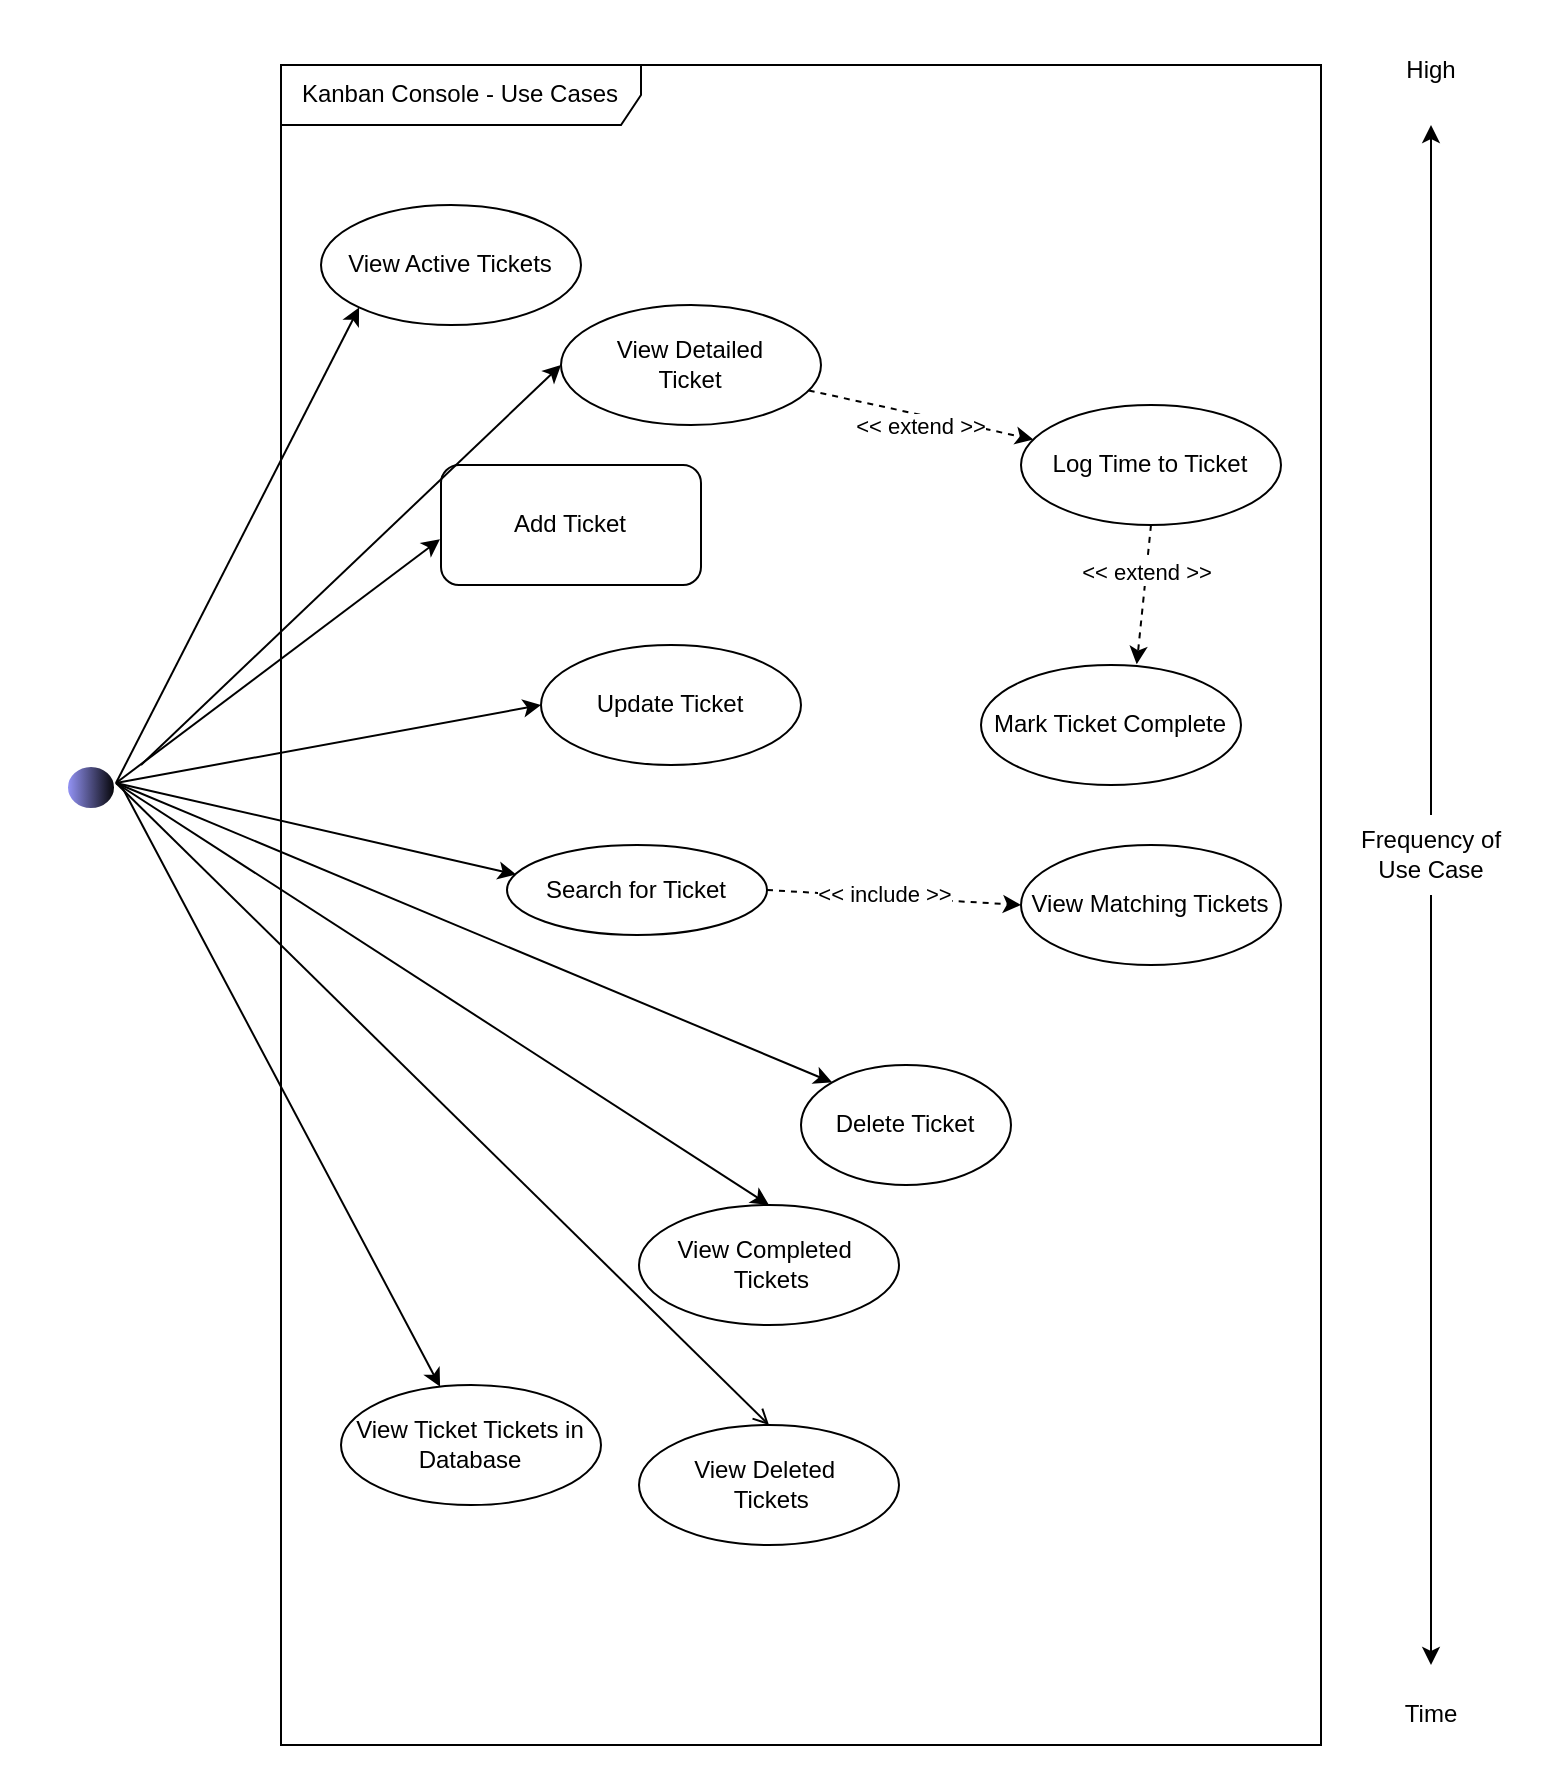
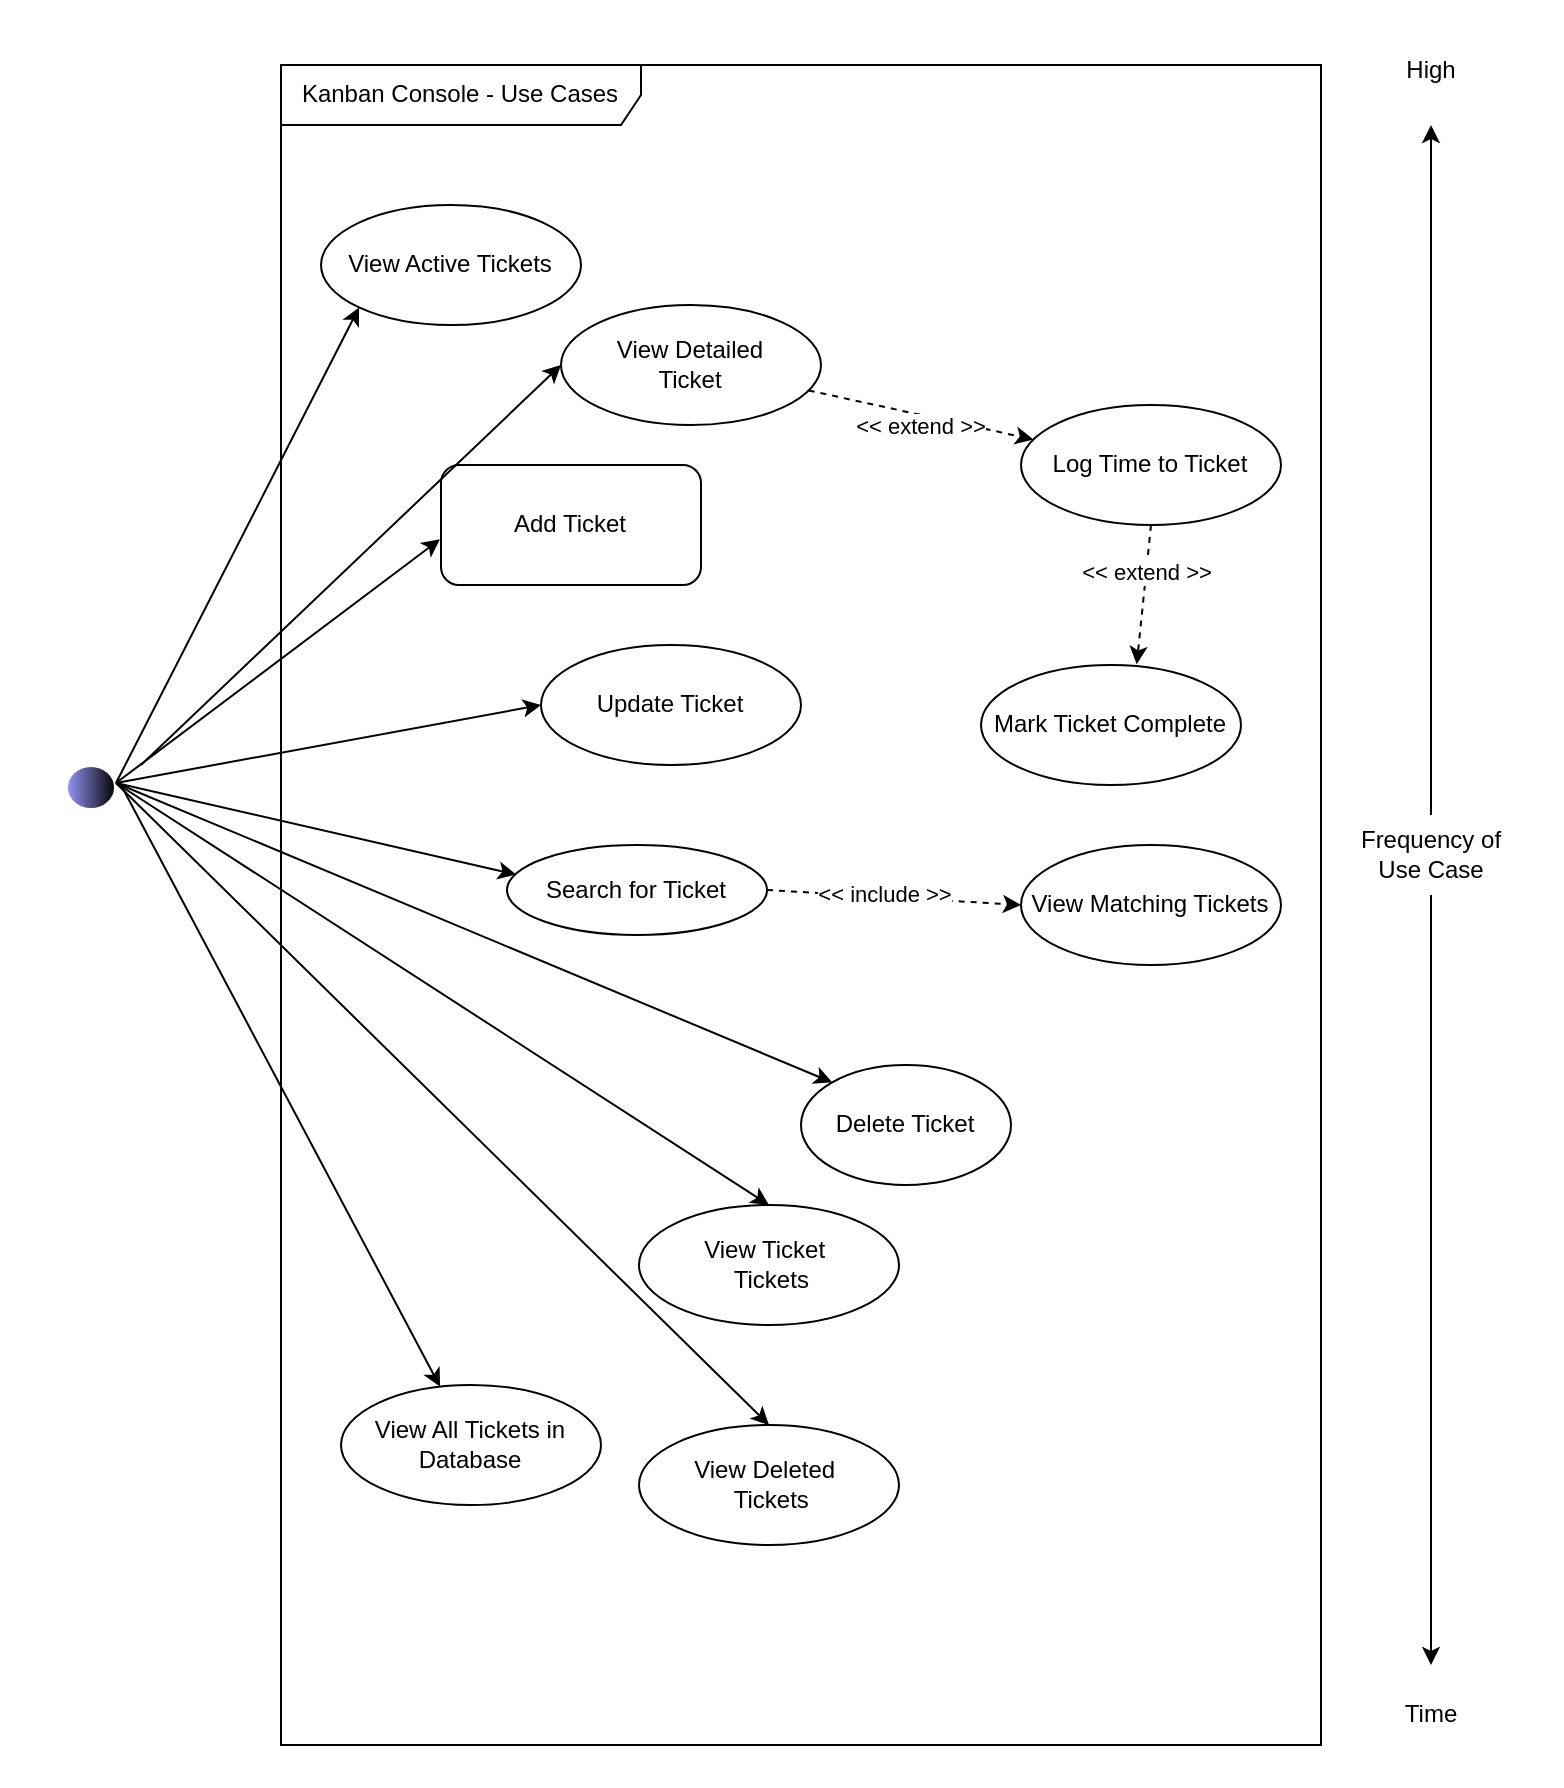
- <mxCell id="17" value="View Completed&amp;nbsp;&lt;br&gt;&amp;nbsp;Tickets" style="ellipse;whiteSpace=wrap;html=1;" vertex="1" parent="1"><mxGeometry x="319" y="602" width="130" height="60" as="geometry" /></mxCell>
+ <mxCell id="17" value="View Ticket&amp;nbsp;&lt;br&gt;&amp;nbsp;Tickets" style="ellipse;whiteSpace=wrap;html=1;" vertex="1" parent="1"><mxGeometry x="319" y="602" width="130" height="60" as="geometry" /></mxCell>
- <mxCell id="33" value="" style="endArrow=open;html=1;rounded=0;entryX=0.5;entryY=0;entryDx=0;entryDy=0;exitX=0.75;exitY=0.1;exitDx=0;exitDy=0;exitPerimeter=0;" edge="1" parent="1" source="3" target="18"><mxGeometry width="50" height="50" relative="1" as="geometry"><mxPoint x="68" y="401" as="sourcePoint" /><mxPoint x="364" y="541" as="targetPoint" /></mxGeometry></mxCell>
+ <mxCell id="33" value="" style="endArrow=classic;html=1;rounded=0;entryX=0.5;entryY=0;entryDx=0;entryDy=0;exitX=0.75;exitY=0.1;exitDx=0;exitDy=0;exitPerimeter=0;" edge="1" parent="1" source="3" target="18"><mxGeometry width="50" height="50" relative="1" as="geometry"><mxPoint x="68" y="401" as="sourcePoint" /><mxPoint x="364" y="541" as="targetPoint" /></mxGeometry></mxCell>
- <mxCell id="19" value="View Ticket Tickets in Database" style="ellipse;whiteSpace=wrap;html=1;" vertex="1" parent="1"><mxGeometry x="170" y="692" width="130" height="60" as="geometry" /></mxCell>
+ <mxCell id="19" value="View All Tickets in Database" style="ellipse;whiteSpace=wrap;html=1;" vertex="1" parent="1"><mxGeometry x="170" y="692" width="130" height="60" as="geometry" /></mxCell>
